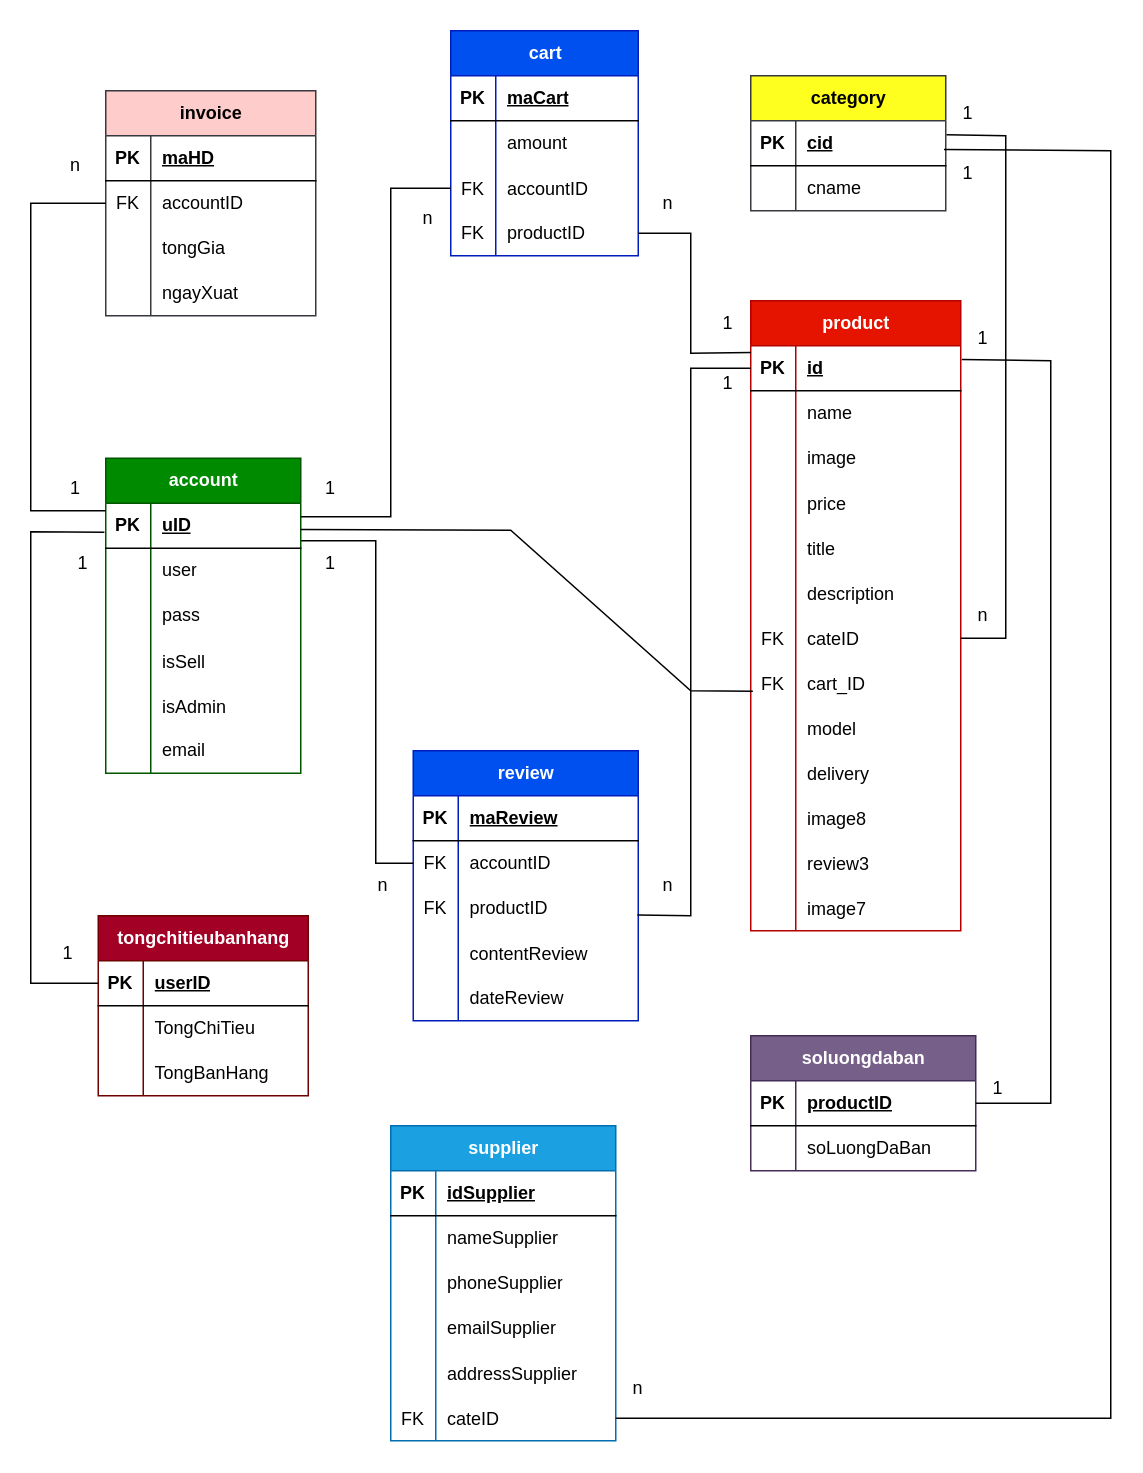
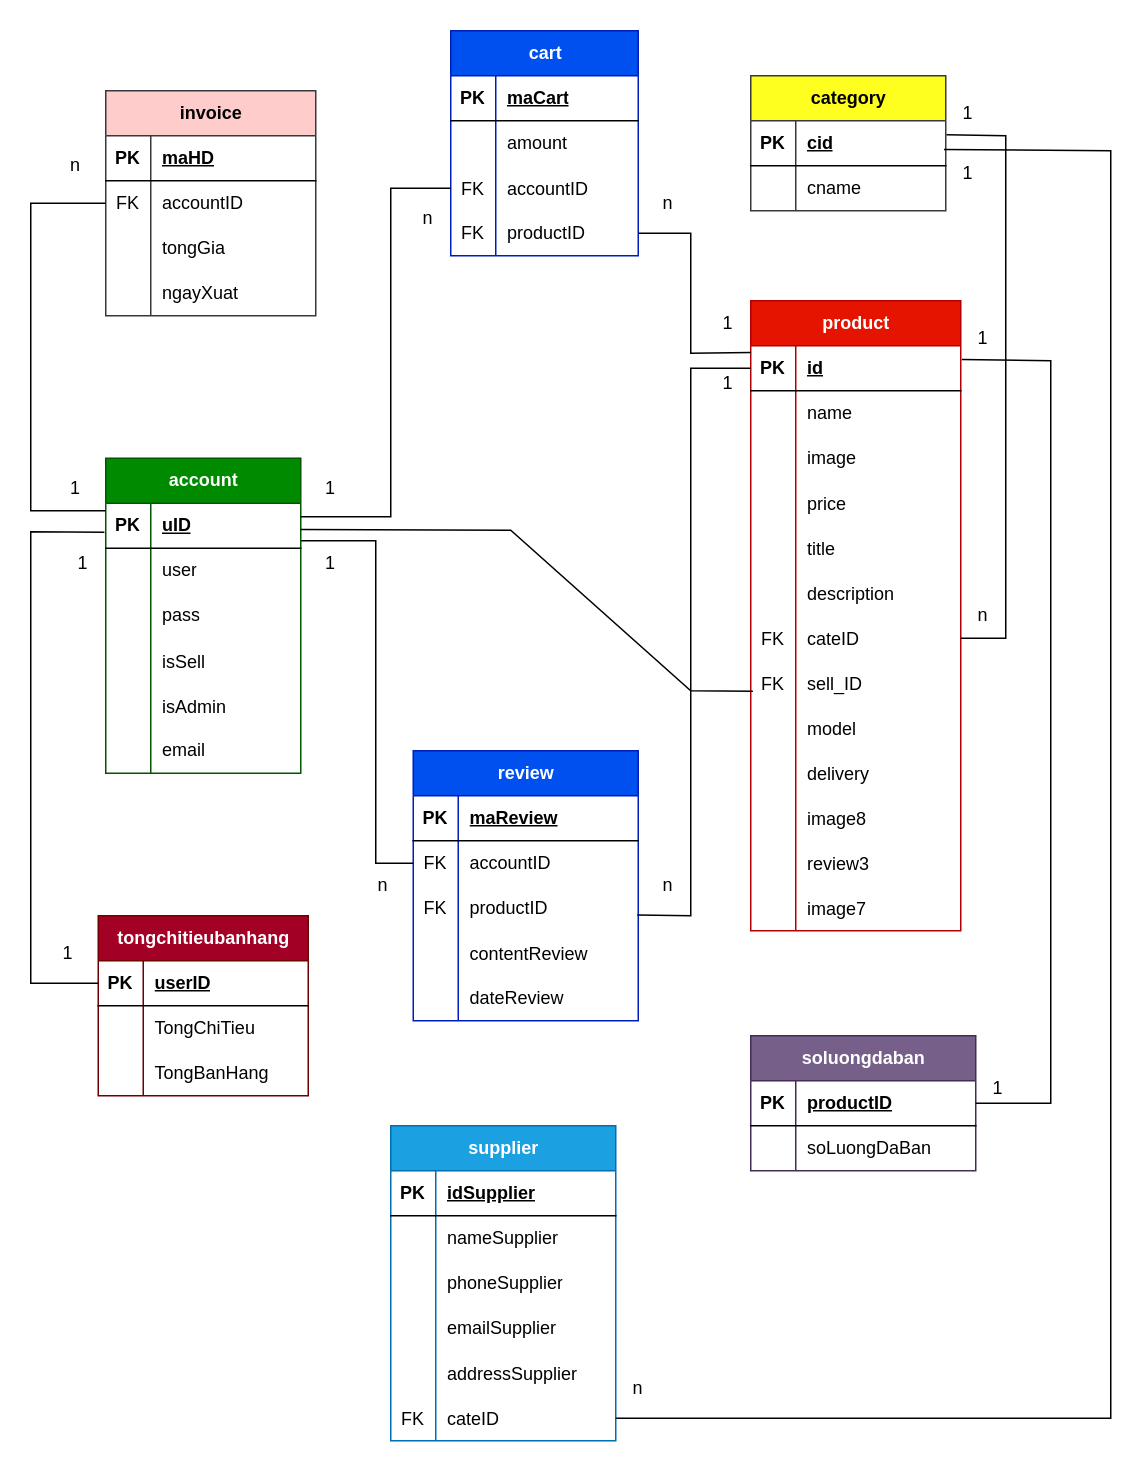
- <mxCell id="78" value="cart_ID" style="shape=partialRectangle;connectable=0;fillColor=none;top=0;left=0;bottom=0;right=0;align=left;spacingLeft=6;overflow=hidden;" parent="76" vertex="1"><mxGeometry x="30" width="110" height="30" as="geometry"><mxRectangle width="110" height="30" as="alternateBounds" /></mxGeometry></mxCell>
+ <mxCell id="78" value="sell_ID" style="shape=partialRectangle;connectable=0;fillColor=none;top=0;left=0;bottom=0;right=0;align=left;spacingLeft=6;overflow=hidden;" parent="76" vertex="1"><mxGeometry x="30" width="110" height="30" as="geometry"><mxRectangle width="110" height="30" as="alternateBounds" /></mxGeometry></mxCell>
